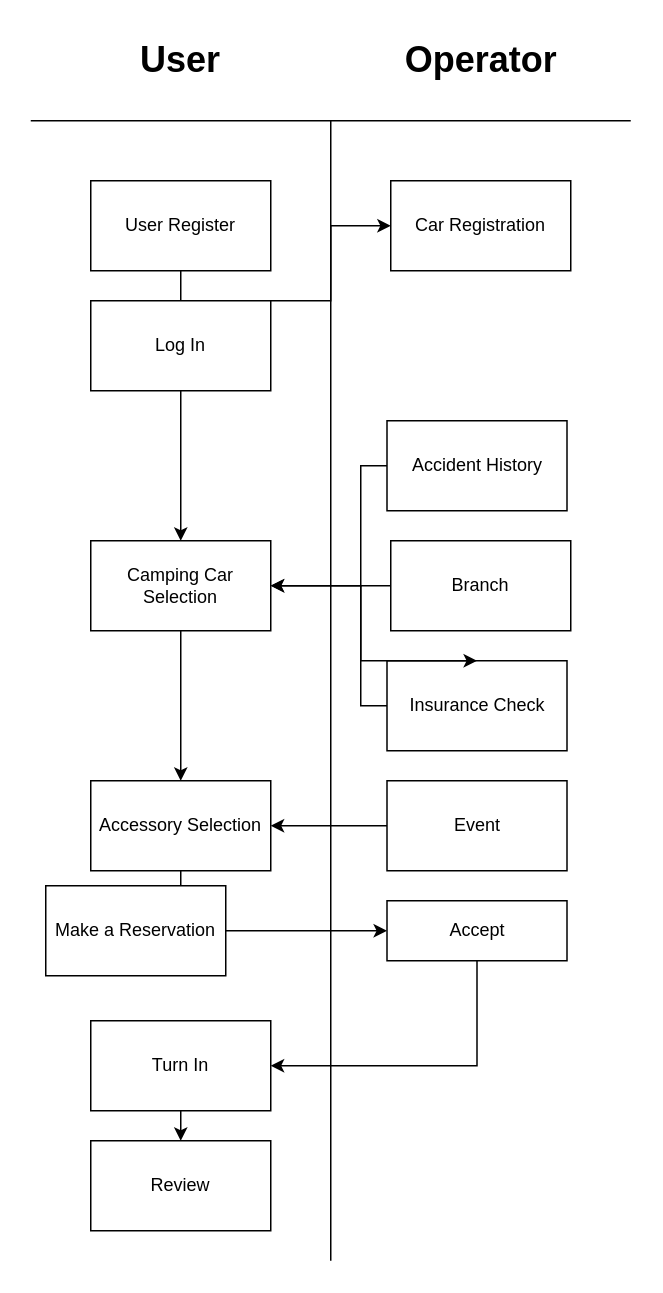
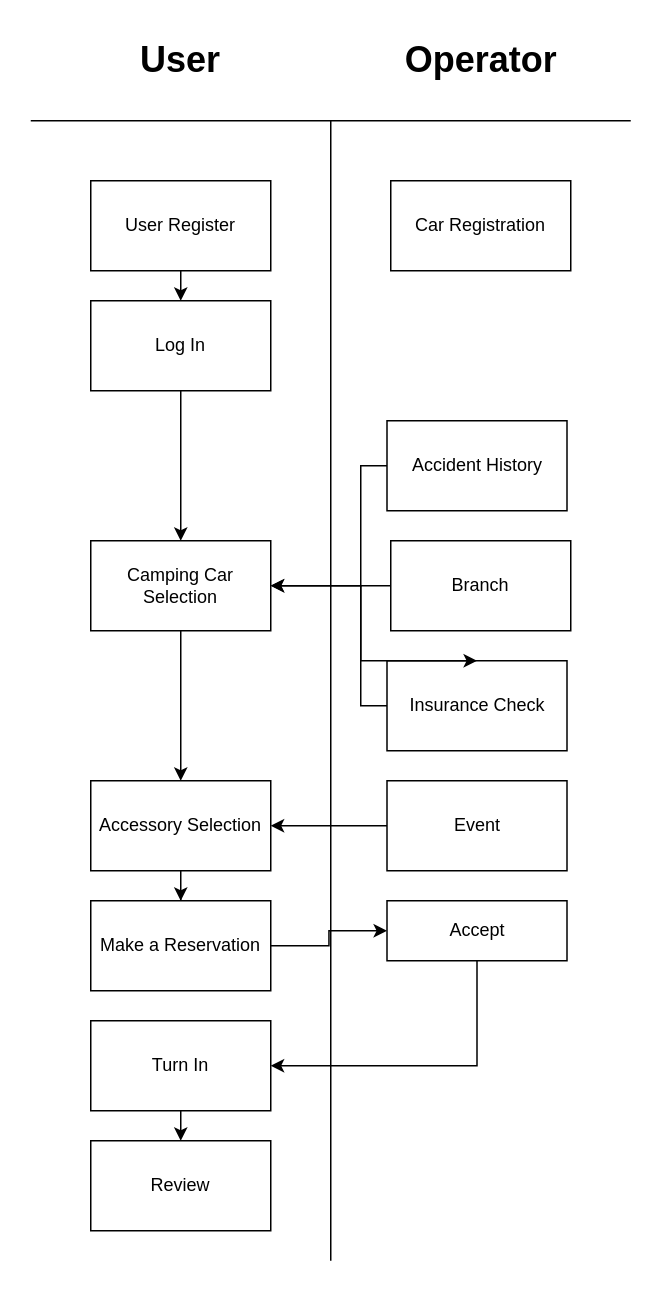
- <mxCell id="2" style="edgeStyle=orthogonalEdgeStyle;rounded=0;orthogonalLoop=1;jettySize=auto;html=1;exitX=0.5;exitY=1;exitDx=0;exitDy=0;" edge="1" parent="1" source="3" target="19"><mxGeometry relative="1" as="geometry" /></mxCell>
+ <mxCell id="2" style="edgeStyle=orthogonalEdgeStyle;rounded=0;orthogonalLoop=1;jettySize=auto;html=1;exitX=0.5;exitY=1;exitDx=0;exitDy=0;entryX=0.5;entryY=0;entryDx=0;entryDy=0;" edge="1" parent="1" source="3" target="5"><mxGeometry relative="1" as="geometry" /></mxCell>
- <mxCell id="21" value="Make a Reservation" style="rounded=0;whiteSpace=wrap;html=1;" vertex="1" parent="1"><mxGeometry x="30" y="590" width="120" height="60" as="geometry" /></mxCell>
+ <mxCell id="21" value="Make a Reservation" style="rounded=0;whiteSpace=wrap;html=1;" vertex="1" parent="1"><mxGeometry x="60" y="600" width="120" height="60" as="geometry" /></mxCell>
